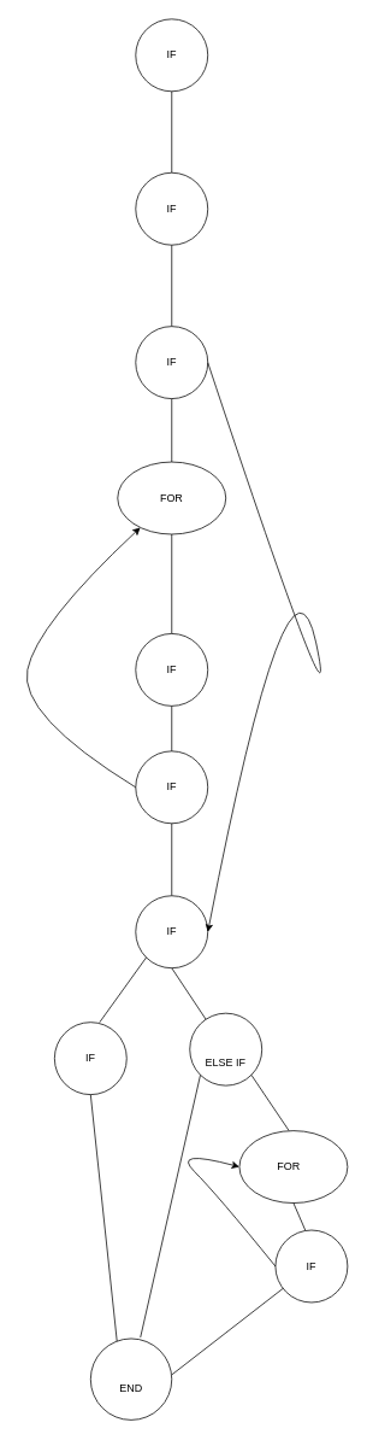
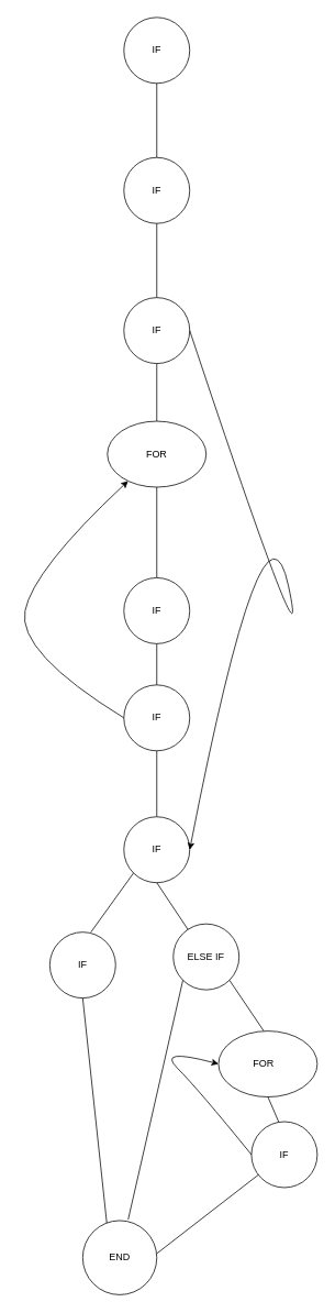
- <mxCell id="37" value="ELSE IF" style="text;strokeColor=none;align=center;fillColor=none;html=1;verticalAlign=middle;whiteSpace=wrap;rounded=0;" parent="1" vertex="1"><mxGeometry x="220" y="1160" width="60" height="30" as="geometry" /></mxCell>
+ <mxCell id="37" value="ELSE IF" style="text;strokeColor=none;align=center;fillColor=none;html=1;verticalAlign=middle;whiteSpace=wrap;rounded=0;" parent="1" vertex="1"><mxGeometry x="220" y="1145" width="60" height="30" as="geometry" /></mxCell>
- <mxCell id="40" value="END" style="text;strokeColor=none;align=center;fillColor=none;html=1;verticalAlign=middle;whiteSpace=wrap;rounded=0;" parent="1" vertex="1"><mxGeometry x="115" y="1520" width="60" height="30" as="geometry" /></mxCell>
+ <mxCell id="40" value="END" style="text;strokeColor=none;align=center;fillColor=none;html=1;verticalAlign=middle;whiteSpace=wrap;rounded=0;" parent="1" vertex="1"><mxGeometry x="115" y="1510" width="60" height="30" as="geometry" /></mxCell>
